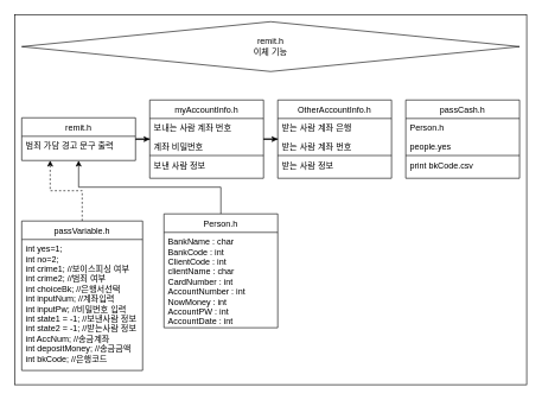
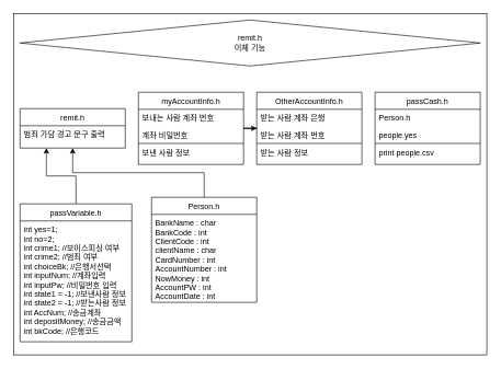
- <mxCell id="6" style="edgeStyle=orthogonalEdgeStyle;rounded=0;orthogonalLoop=1;jettySize=auto;html=1;exitX=1;exitY=0.5;exitDx=0;exitDy=0;" edge="1" parent="1" source="7" target="11"><mxGeometry relative="1" as="geometry" /></mxCell>
- <mxCell id="25" value="print bkCode.csv" style="text;align=left;verticalAlign=top;spacingLeft=4;spacingRight=4;overflow=hidden;rotatable=0;points=[[0,0.5],[1,0.5]];portConstraint=eastwest;" vertex="1" parent="21"><mxGeometry y="78" width="160" height="26" as="geometry" /></mxCell>
+ <mxCell id="25" value="print people.csv" style="text;align=left;verticalAlign=top;spacingLeft=4;spacingRight=4;overflow=hidden;rotatable=0;points=[[0,0.5],[1,0.5]];portConstraint=eastwest;" vertex="1" parent="21"><mxGeometry y="78" width="160" height="26" as="geometry" /></mxCell>
- <mxCell id="26" style="edgeStyle=orthogonalEdgeStyle;rounded=0;orthogonalLoop=1;jettySize=auto;html=1;exitX=0.5;exitY=0;exitDx=0;exitDy=0;entryX=0.25;entryY=1;entryDx=0;entryDy=0;dashed=1;" edge="1" parent="1" source="27" target="7"><mxGeometry relative="1" as="geometry" /></mxCell>
+ <mxCell id="26" style="edgeStyle=orthogonalEdgeStyle;rounded=0;orthogonalLoop=1;jettySize=auto;html=1;exitX=0.5;exitY=0;exitDx=0;exitDy=0;entryX=0.25;entryY=1;entryDx=0;entryDy=0;" edge="1" parent="1" source="27" target="7"><mxGeometry relative="1" as="geometry" /></mxCell>
